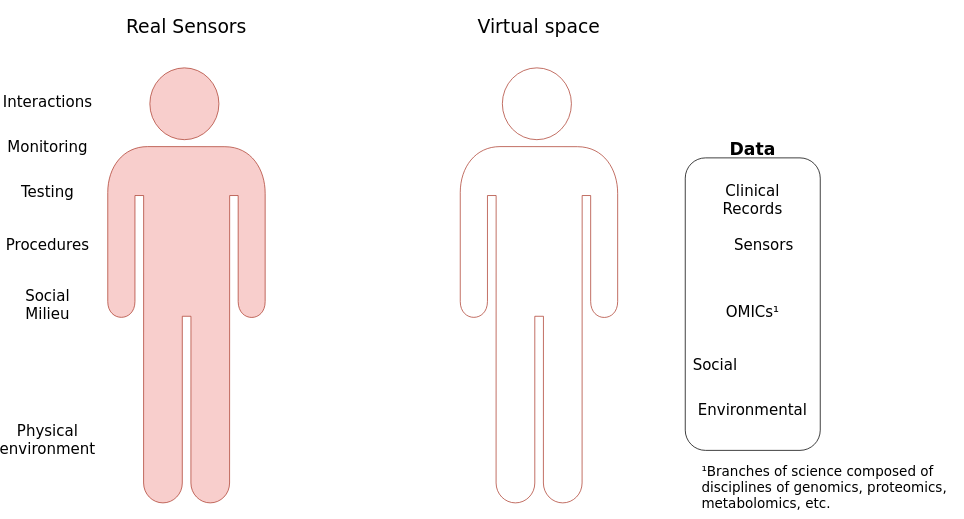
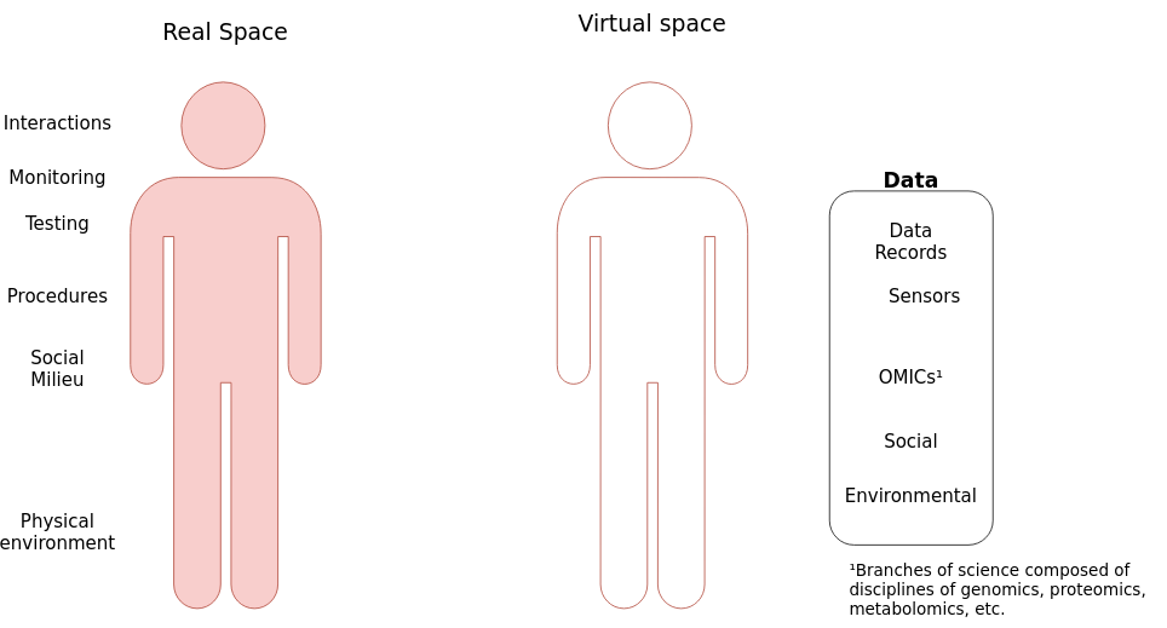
- <mxCell id="11" value="Real Sensors" style="text;html=1;strokeColor=none;fillColor=none;align=center;verticalAlign=middle;whiteSpace=wrap;rounded=0;sketch=0;fontFamily=Dejavu Sans;fontSize=25;" vertex="1" parent="1"><mxGeometry x="115" y="20" width="240" height="30" as="geometry" /></mxCell>
+ <mxCell id="11" value="Real Space" style="text;html=1;strokeColor=none;fillColor=none;align=center;verticalAlign=middle;whiteSpace=wrap;rounded=0;sketch=0;fontFamily=Dejavu Sans;fontSize=25;" vertex="1" parent="1"><mxGeometry x="115" y="20" width="240" height="30" as="geometry" /></mxCell>
- <mxCell id="12" value="Virtual space" style="text;html=1;strokeColor=none;fillColor=none;align=center;verticalAlign=middle;whiteSpace=wrap;rounded=0;sketch=0;fontFamily=Dejavu Sans;fontSize=25;" vertex="1" parent="1"><mxGeometry x="585" y="20" width="240" height="30" as="geometry" /></mxCell>
+ <mxCell id="12" value="Virtual space" style="text;html=1;strokeColor=none;fillColor=none;align=center;verticalAlign=middle;whiteSpace=wrap;rounded=0;sketch=0;fontFamily=Dejavu Sans;fontSize=25;" vertex="1" parent="1"><mxGeometry x="585" y="10" width="240" height="30" as="geometry" /></mxCell>
- <mxCell id="15" value="Testing" style="text;html=1;strokeColor=none;fillColor=none;align=center;verticalAlign=middle;whiteSpace=wrap;rounded=0;sketch=0;fontFamily=Dejavu Sans;fontSize=20;" vertex="1" parent="1"><mxGeometry x="20" y="240" width="60" height="30" as="geometry" /></mxCell>
+ <mxCell id="15" value="Testing" style="text;html=1;strokeColor=none;fillColor=none;align=center;verticalAlign=middle;whiteSpace=wrap;rounded=0;sketch=0;fontFamily=Dejavu Sans;fontSize=20;" vertex="1" parent="1"><mxGeometry x="20" y="230" width="60" height="30" as="geometry" /></mxCell>
- <mxCell id="3" value="Clinical Records" style="text;html=1;strokeColor=none;fillColor=none;align=center;verticalAlign=middle;whiteSpace=wrap;rounded=0;sketch=0;fontFamily=Dejavu Sans;fontSize=20;" vertex="1" parent="2"><mxGeometry x="60" y="40" width="60" height="30" as="geometry" /></mxCell>
+ <mxCell id="3" value="Data Records" style="text;html=1;strokeColor=none;fillColor=none;align=center;verticalAlign=middle;whiteSpace=wrap;rounded=0;sketch=0;fontFamily=Dejavu Sans;fontSize=20;" vertex="1" parent="2"><mxGeometry x="60" y="40" width="60" height="30" as="geometry" /></mxCell>
- <mxCell id="6" value="Social" style="text;html=1;strokeColor=none;fillColor=none;align=center;verticalAlign=middle;whiteSpace=wrap;rounded=0;sketch=0;fontFamily=Dejavu Sans;fontSize=20;" vertex="1" parent="2"><mxGeometry x="10" y="260" width="60" height="30" as="geometry" /></mxCell>
+ <mxCell id="6" value="Social" style="text;html=1;strokeColor=none;fillColor=none;align=center;verticalAlign=middle;whiteSpace=wrap;rounded=0;sketch=0;fontFamily=Dejavu Sans;fontSize=20;" vertex="1" parent="2"><mxGeometry x="60" y="260" width="60" height="30" as="geometry" /></mxCell>
